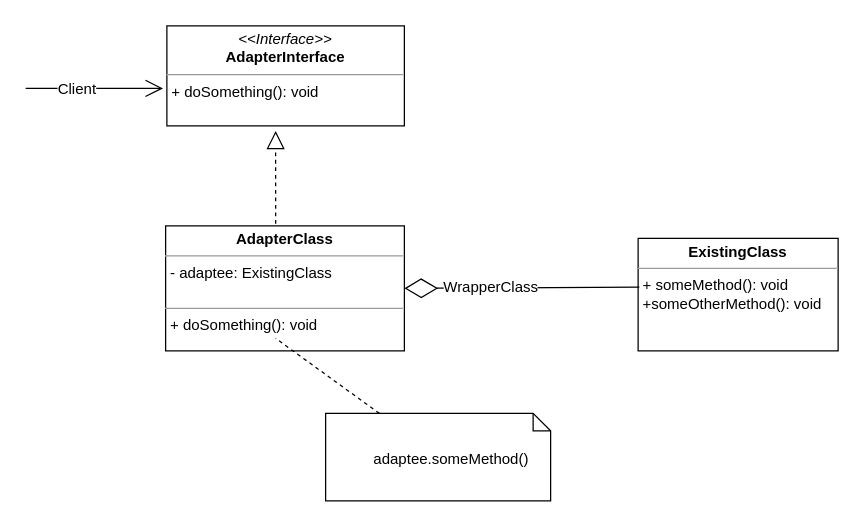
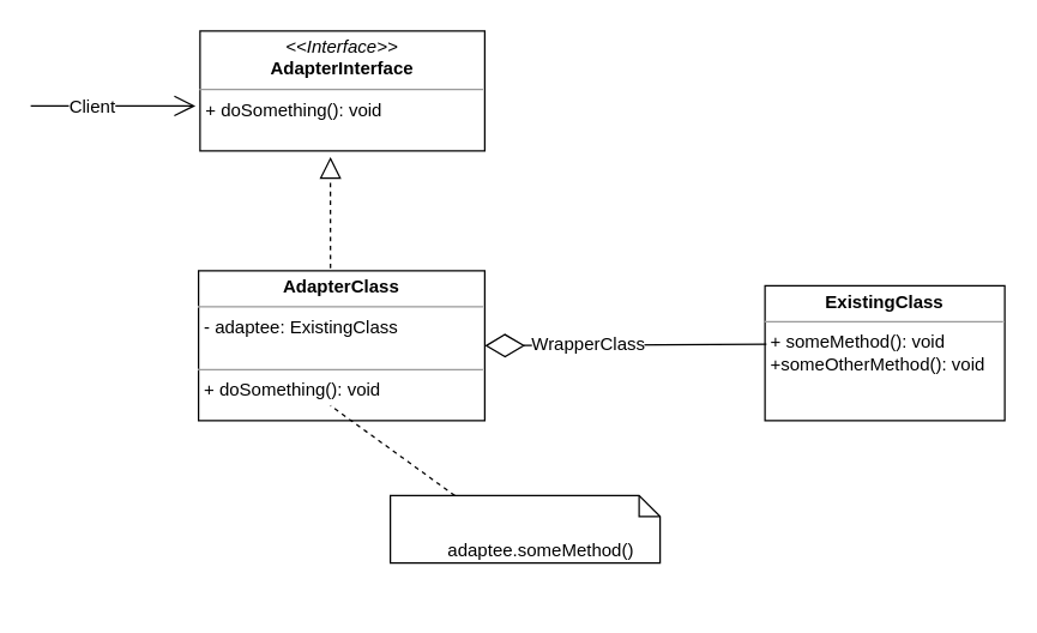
- <mxCell id="10" value="&lt;br&gt;&lt;br&gt;&amp;nbsp; &amp;nbsp; &amp;nbsp; &amp;nbsp; &amp;nbsp; &amp;nbsp;adaptee.someMethod()" style="shape=note;whiteSpace=wrap;html=1;size=14;verticalAlign=top;align=left;spacingTop=-6;" vertex="1" parent="1"><mxGeometry x="260" y="330" width="180" height="70" as="geometry" /></mxCell>
+ <mxCell id="10" value="&lt;br&gt;&lt;br&gt;&amp;nbsp; &amp;nbsp; &amp;nbsp; &amp;nbsp; &amp;nbsp; &amp;nbsp;adaptee.someMethod()" style="shape=note;whiteSpace=wrap;html=1;size=14;verticalAlign=top;align=left;spacingTop=-6;" vertex="1" parent="1"><mxGeometry x="260" y="330" width="180" height="45" as="geometry" /></mxCell>
